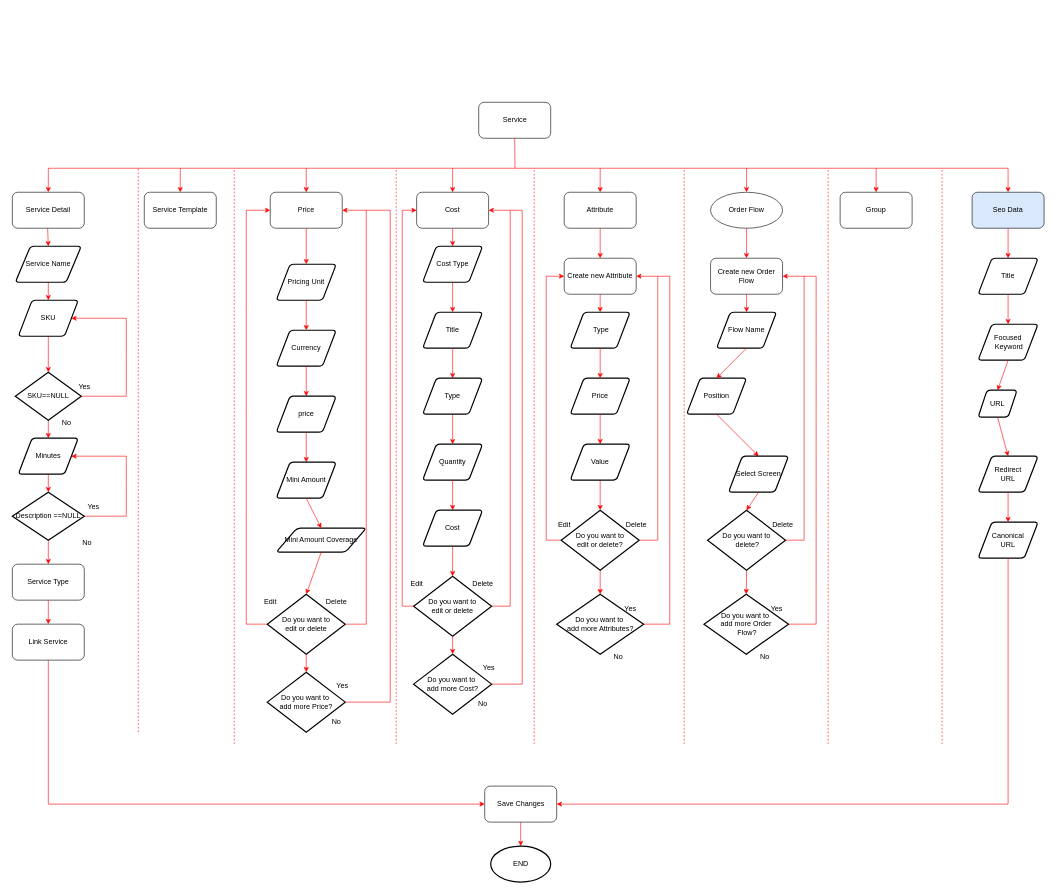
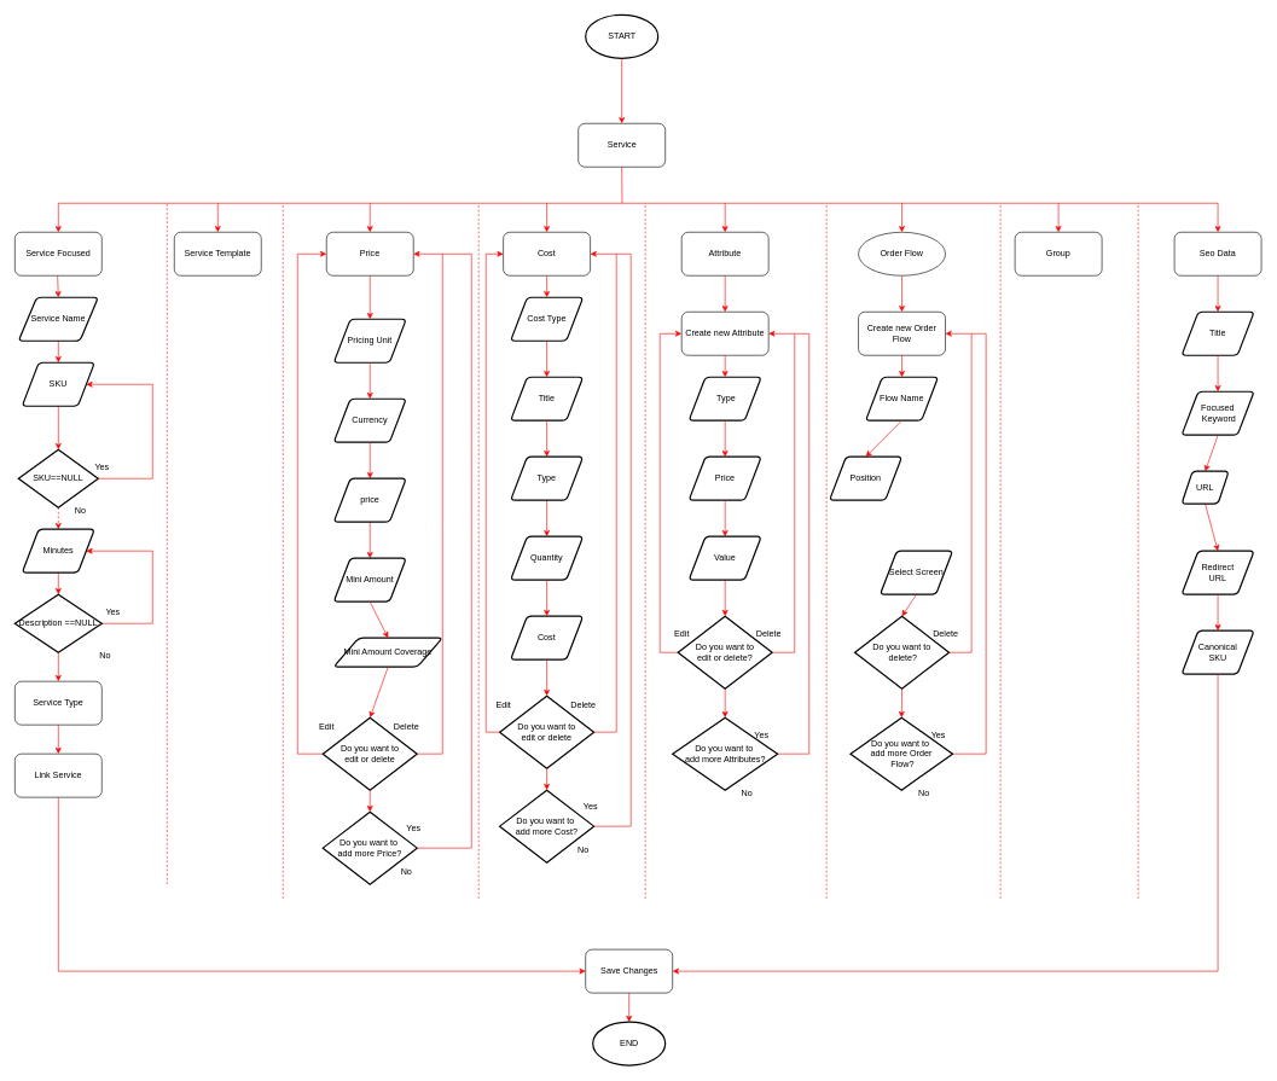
+ <mxCell id="2" value="START" style="strokeWidth=2;html=1;shape=mxgraph.flowchart.start_1;whiteSpace=wrap;" vertex="1" parent="1"><mxGeometry x="807.5" y="20" width="100" height="60" as="geometry" /></mxCell>
+ <mxCell id="3" value="" style="endArrow=classic;html=1;rounded=0;fillColor=#e51400;strokeColor=#ff0000;exitX=0.5;exitY=1;exitDx=0;exitDy=0;exitPerimeter=0;entryX=0.5;entryY=0;entryDx=0;entryDy=0;" edge="1" parent="1" source="2" target="14"><mxGeometry width="50" height="50" relative="1" as="geometry"><mxPoint x="760" y="320" as="sourcePoint" /><mxPoint x="784" y="150" as="targetPoint" /></mxGeometry></mxCell>
- <mxCell id="10" value="Service Detail" style="rounded=1;whiteSpace=wrap;html=1;" vertex="1" parent="1"><mxGeometry x="20" y="320" width="120" height="60" as="geometry" /></mxCell>
+ <mxCell id="10" value="Service Focused" style="rounded=1;whiteSpace=wrap;html=1;" vertex="1" parent="1"><mxGeometry x="20" y="320" width="120" height="60" as="geometry" /></mxCell>
- <mxCell id="9" value="Seo Data" style="rounded=1;whiteSpace=wrap;html=1;fillColor=#dae8fc;" vertex="1" parent="1"><mxGeometry x="1620" y="320" width="120" height="60" as="geometry" /></mxCell>
+ <mxCell id="9" value="Seo Data" style="rounded=1;whiteSpace=wrap;html=1;" vertex="1" parent="1"><mxGeometry x="1620" y="320" width="120" height="60" as="geometry" /></mxCell>
- <mxCell id="23" value="" style="endArrow=classic;html=1;rounded=0;fillColor=#e51400;strokeColor=#ff0000;exitX=0.5;exitY=1;exitDx=0;exitDy=0;exitPerimeter=0;entryX=0.5;entryY=0;entryDx=0;entryDy=0;" edge="1" parent="1" source="32" target="27"><mxGeometry width="50" height="50" relative="1" as="geometry"><mxPoint x="-10" y="960" as="sourcePoint" /><mxPoint x="-10" y="1030" as="targetPoint" /></mxGeometry></mxCell>
+ <mxCell id="23" value="" style="endArrow=classic;html=1;rounded=0;fillColor=#e51400;strokeColor=#ff0000;exitX=0.5;exitY=1;exitDx=0;exitDy=0;exitPerimeter=0;entryX=0.5;entryY=0;entryDx=0;entryDy=0;dashed=1;" edge="1" parent="1" source="32" target="27"><mxGeometry width="50" height="50" relative="1" as="geometry"><mxPoint x="-10" y="960" as="sourcePoint" /><mxPoint x="-10" y="1030" as="targetPoint" /></mxGeometry></mxCell>
- <mxCell id="117" value="" style="endArrow=classic;html=1;rounded=0;fillColor=#e51400;strokeColor=#ff0000;exitX=0.5;exitY=1;exitDx=0;exitDy=0;entryX=0.5;entryY=0;entryDx=0;entryDy=0;" edge="1" parent="1" source="112" target="119"><mxGeometry width="50" height="50" relative="1" as="geometry"><mxPoint x="1374" y="730" as="sourcePoint" /><mxPoint x="1374" y="800" as="targetPoint" /></mxGeometry></mxCell>
- <mxCell id="135" value="Canonical&lt;br&gt;URL" style="shape=parallelogram;html=1;strokeWidth=2;perimeter=parallelogramPerimeter;whiteSpace=wrap;rounded=1;arcSize=12;size=0.23;" vertex="1" parent="1"><mxGeometry x="1630" y="870" width="100" height="60" as="geometry" /></mxCell>
+ <mxCell id="135" value="Canonical&lt;br&gt;SKU" style="shape=parallelogram;html=1;strokeWidth=2;perimeter=parallelogramPerimeter;whiteSpace=wrap;rounded=1;arcSize=12;size=0.23;" vertex="1" parent="1"><mxGeometry x="1630" y="870" width="100" height="60" as="geometry" /></mxCell>
